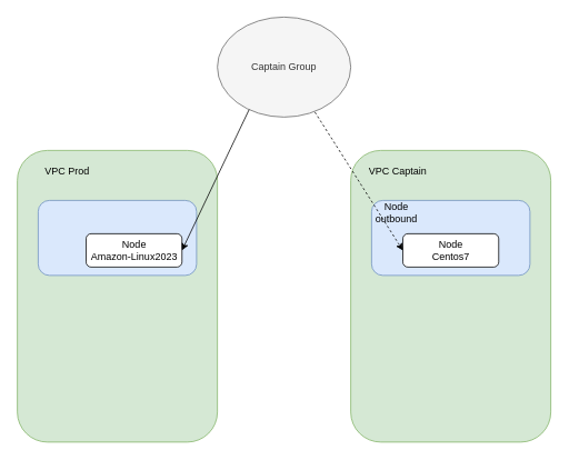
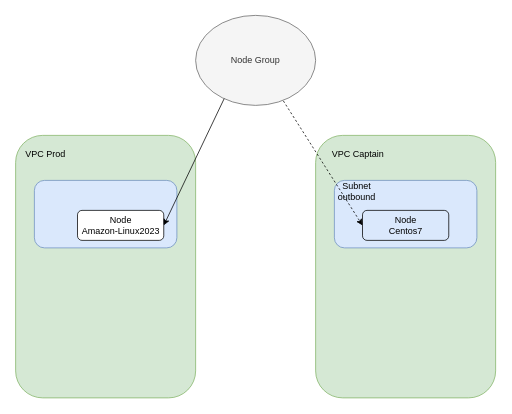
- <mxCell id="2" value="Captain Group" style="ellipse;whiteSpace=wrap;html=1;fillColor=#f5f5f5;strokeColor=#666666;fontColor=#333333;" vertex="1" parent="1"><mxGeometry x="260" y="20" width="160" height="120" as="geometry" /></mxCell>
+ <mxCell id="2" value="Node Group" style="ellipse;whiteSpace=wrap;html=1;fillColor=#f5f5f5;strokeColor=#666666;fontColor=#333333;" vertex="1" parent="1"><mxGeometry x="260" y="20" width="160" height="120" as="geometry" /></mxCell>
- <mxCell id="7" value="VPC Prod" style="text;html=1;align=center;verticalAlign=middle;whiteSpace=wrap;rounded=0;" vertex="1" parent="1"><mxGeometry x="50" y="190" width="60" height="30" as="geometry" /></mxCell>
+ <mxCell id="7" value="VPC Prod" style="text;html=1;align=center;verticalAlign=middle;whiteSpace=wrap;rounded=0;" vertex="1" parent="1"><mxGeometry x="30" y="190" width="60" height="30" as="geometry" /></mxCell>
- <mxCell id="9" value="Node&lt;div&gt;outbound&lt;/div&gt;" style="text;html=1;align=center;verticalAlign=middle;whiteSpace=wrap;rounded=0;" vertex="1" parent="1"><mxGeometry x="445" y="240" width="60" height="30" as="geometry" /></mxCell>
+ <mxCell id="9" value="Subnet&lt;div&gt;outbound&lt;/div&gt;" style="text;html=1;align=center;verticalAlign=middle;whiteSpace=wrap;rounded=0;" vertex="1" parent="1"><mxGeometry x="445" y="240" width="60" height="30" as="geometry" /></mxCell>
- <mxCell id="11" value="Node&lt;div&gt;Centos7&lt;/div&gt;" style="rounded=1;whiteSpace=wrap;html=1;" vertex="1" parent="1"><mxGeometry x="482.5" y="280" width="115" height="40" as="geometry" /></mxCell>
+ <mxCell id="11" value="Node&lt;div&gt;Centos7&lt;/div&gt;" style="rounded=1;whiteSpace=wrap;html=1;fillColor=#dae8fc;" vertex="1" parent="1"><mxGeometry x="482.5" y="280" width="115" height="40" as="geometry" /></mxCell>
